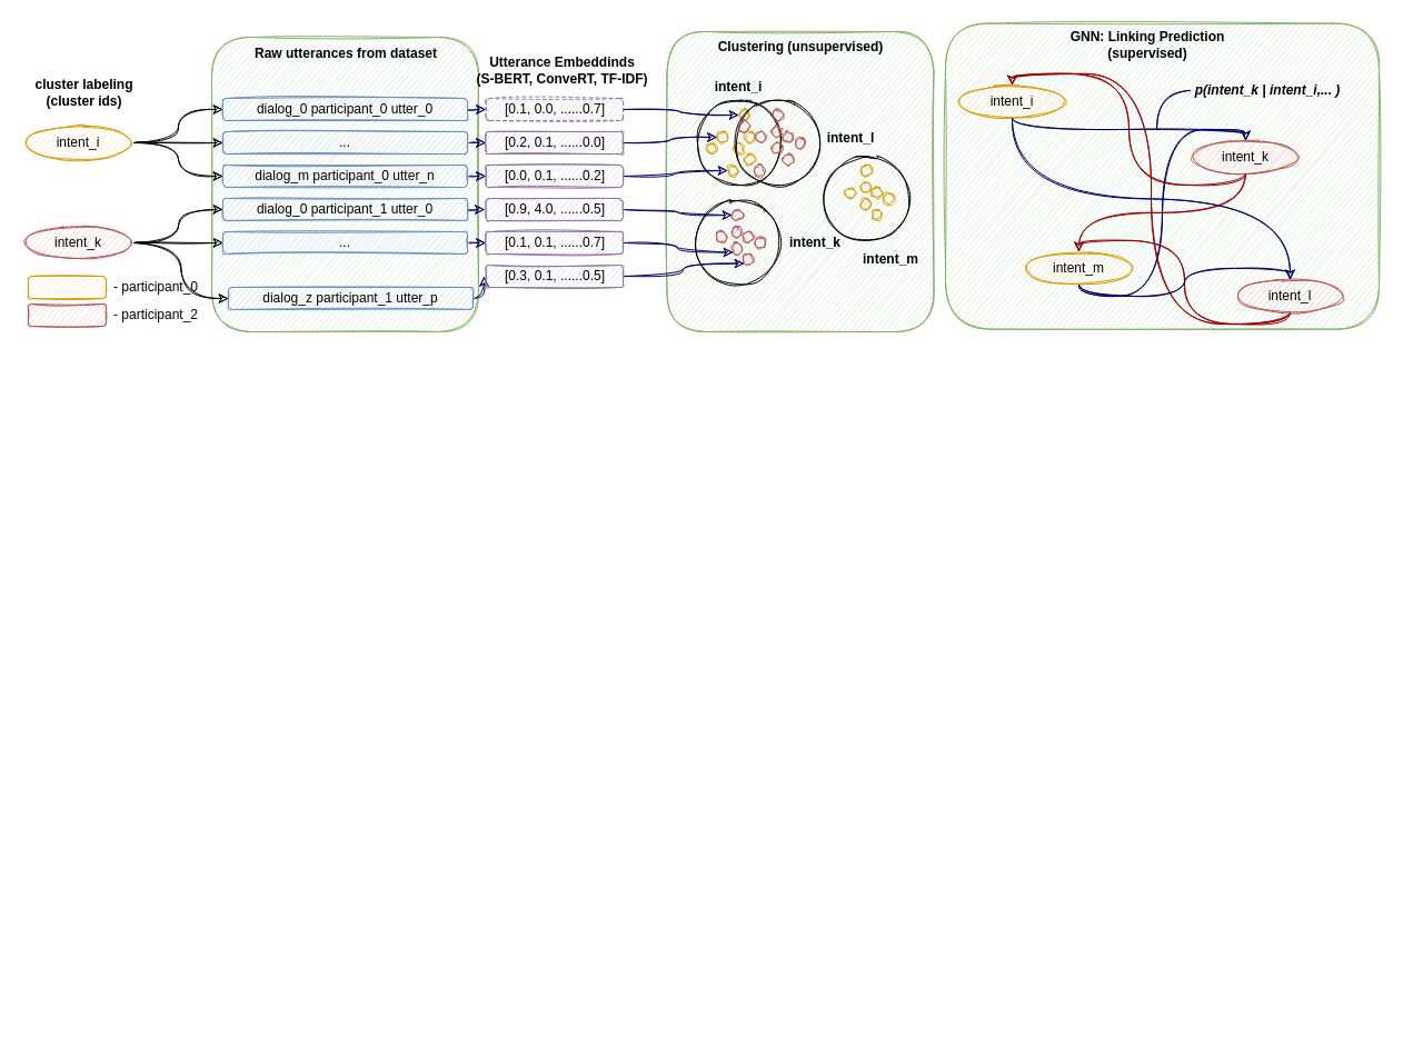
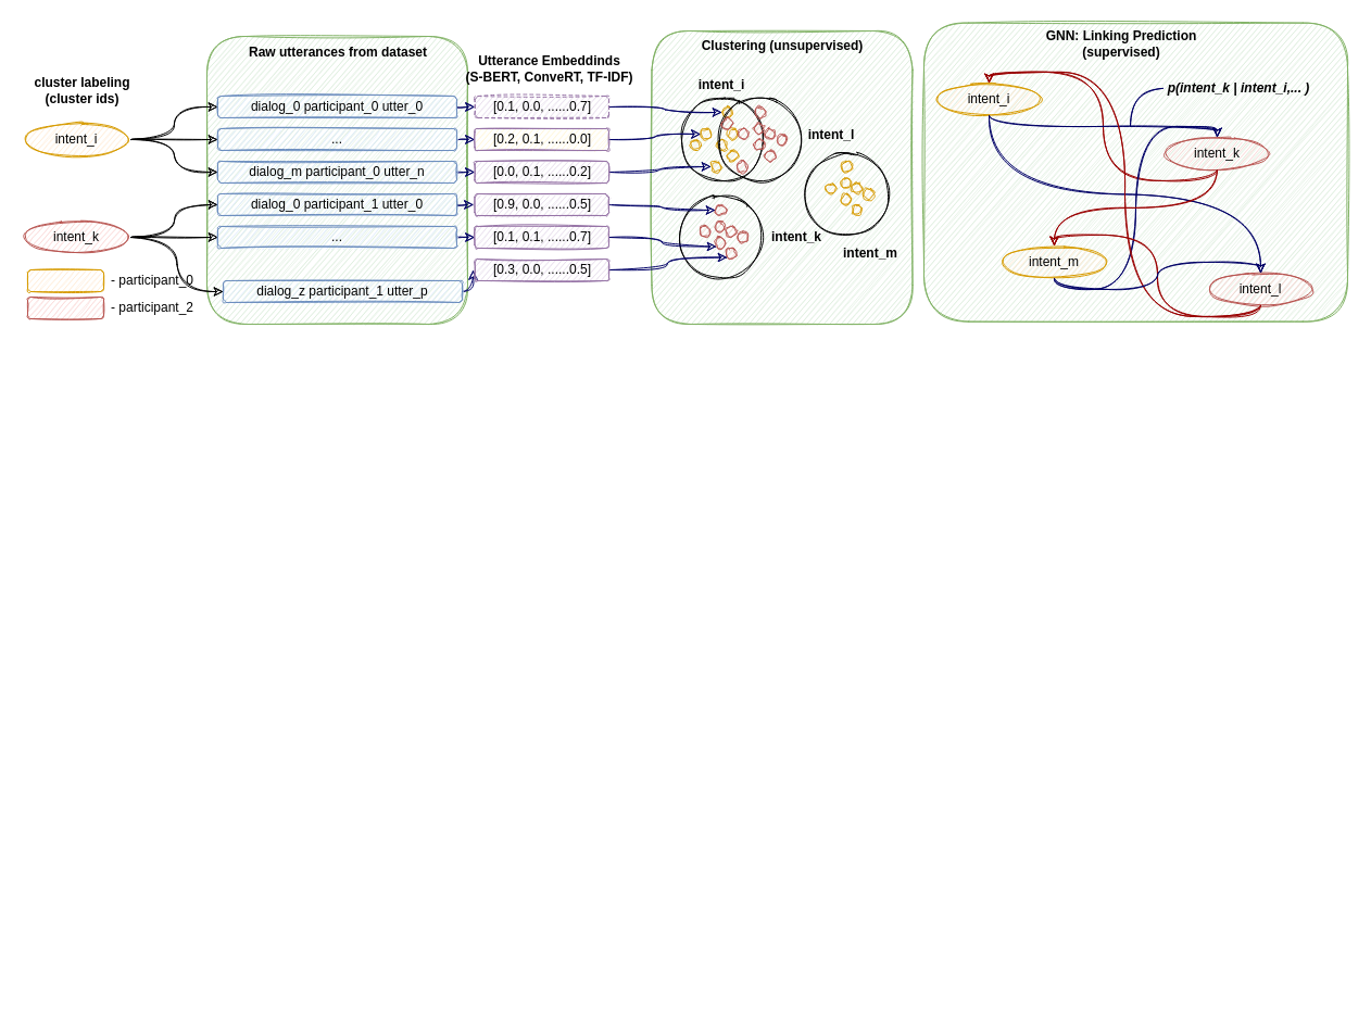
- <mxCell id="37" value="[0.2, 0.1, ......0.0]" style="rounded=1;whiteSpace=wrap;html=1;fillColor=#e1d5e7;strokeColor=#9673a6;sketch=1;" parent="1" vertex="1"><mxGeometry x="436.5" y="118" width="123.5" height="20" as="geometry" /></mxCell>
+ <mxCell id="37" value="[0.2, 0.1, ......0.0]" style="rounded=1;whiteSpace=wrap;html=1;fillColor=#fff2cc;strokeColor=#9673a6;sketch=1;" parent="1" vertex="1"><mxGeometry x="436.5" y="118" width="123.5" height="20" as="geometry" /></mxCell>
- <mxCell id="41" value="[0.9, 4.0, ......0.5]" style="rounded=1;whiteSpace=wrap;html=1;fillColor=#e1d5e7;strokeColor=#9673a6;sketch=1;" parent="1" vertex="1"><mxGeometry x="436.5" y="178" width="123.5" height="20" as="geometry" /></mxCell>
+ <mxCell id="41" value="[0.9, 0.0, ......0.5]" style="rounded=1;whiteSpace=wrap;html=1;fillColor=#e1d5e7;strokeColor=#9673a6;sketch=1;" parent="1" vertex="1"><mxGeometry x="436.5" y="178" width="123.5" height="20" as="geometry" /></mxCell>
- <mxCell id="45" value="[0.3, 0.1, ......0.5]" style="rounded=1;whiteSpace=wrap;html=1;fillColor=#e1d5e7;strokeColor=#9673a6;sketch=1;" parent="1" vertex="1"><mxGeometry x="436.5" y="238" width="123.5" height="20" as="geometry" /></mxCell>
+ <mxCell id="45" value="[0.3, 0.0, ......0.5]" style="rounded=1;whiteSpace=wrap;html=1;fillColor=#e1d5e7;strokeColor=#9673a6;sketch=1;" parent="1" vertex="1"><mxGeometry x="436.5" y="238" width="123.5" height="20" as="geometry" /></mxCell>
